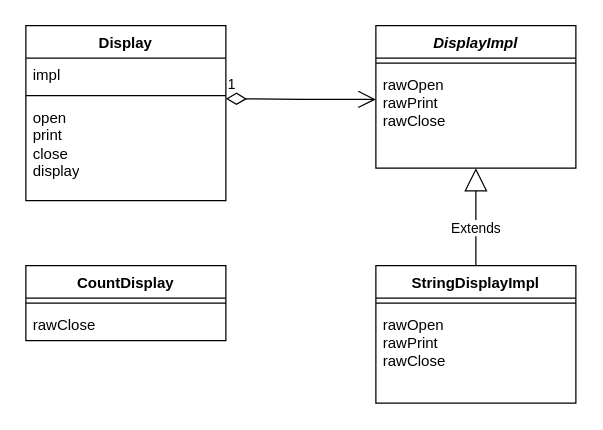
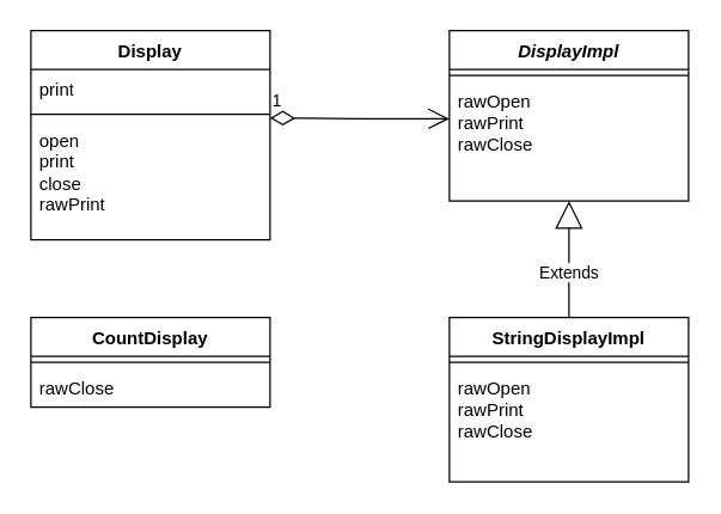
- <mxCell id="3" value="impl" style="text;strokeColor=none;fillColor=none;align=left;verticalAlign=top;spacingLeft=4;spacingRight=4;overflow=hidden;rotatable=0;points=[[0,0.5],[1,0.5]];portConstraint=eastwest;whiteSpace=wrap;html=1;" vertex="1" parent="2"><mxGeometry y="26" width="160" height="26" as="geometry" /></mxCell>
+ <mxCell id="3" value="print" style="text;strokeColor=none;fillColor=none;align=left;verticalAlign=top;spacingLeft=4;spacingRight=4;overflow=hidden;rotatable=0;points=[[0,0.5],[1,0.5]];portConstraint=eastwest;whiteSpace=wrap;html=1;" vertex="1" parent="2"><mxGeometry y="26" width="160" height="26" as="geometry" /></mxCell>
- <mxCell id="5" value="open&lt;br&gt;print&lt;br&gt;close&lt;br&gt;display" style="text;strokeColor=none;fillColor=none;align=left;verticalAlign=top;spacingLeft=4;spacingRight=4;overflow=hidden;rotatable=0;points=[[0,0.5],[1,0.5]];portConstraint=eastwest;whiteSpace=wrap;html=1;" vertex="1" parent="2"><mxGeometry y="60" width="160" height="80" as="geometry" /></mxCell>
+ <mxCell id="5" value="open&lt;br&gt;print&lt;br&gt;close&lt;br&gt;rawPrint" style="text;strokeColor=none;fillColor=none;align=left;verticalAlign=top;spacingLeft=4;spacingRight=4;overflow=hidden;rotatable=0;points=[[0,0.5],[1,0.5]];portConstraint=eastwest;whiteSpace=wrap;html=1;" vertex="1" parent="2"><mxGeometry y="60" width="160" height="80" as="geometry" /></mxCell>
